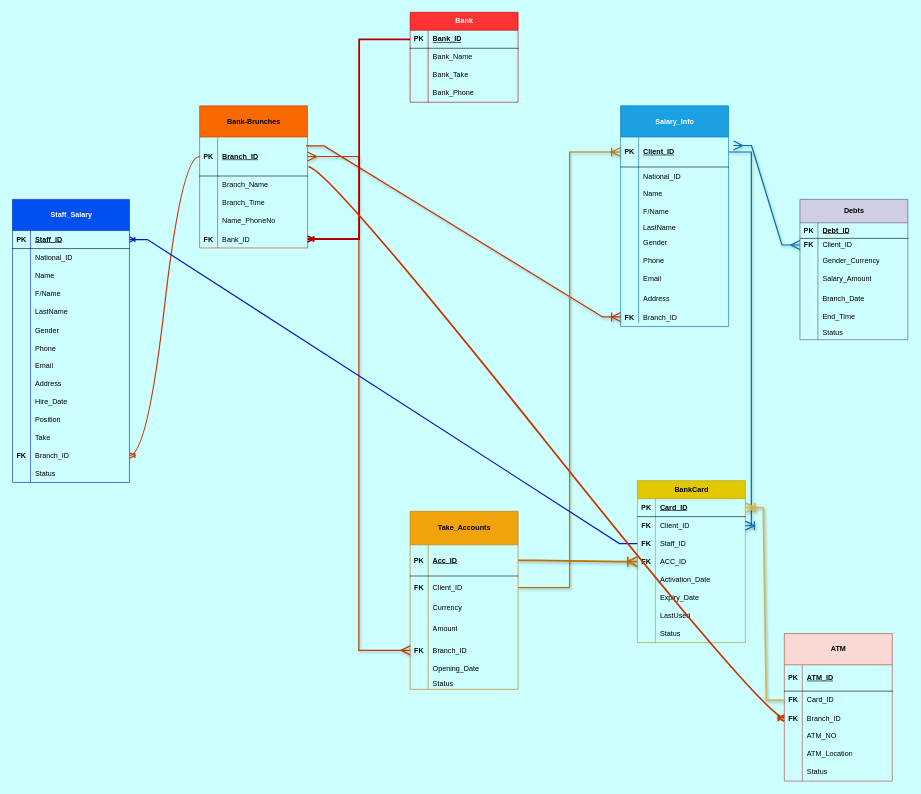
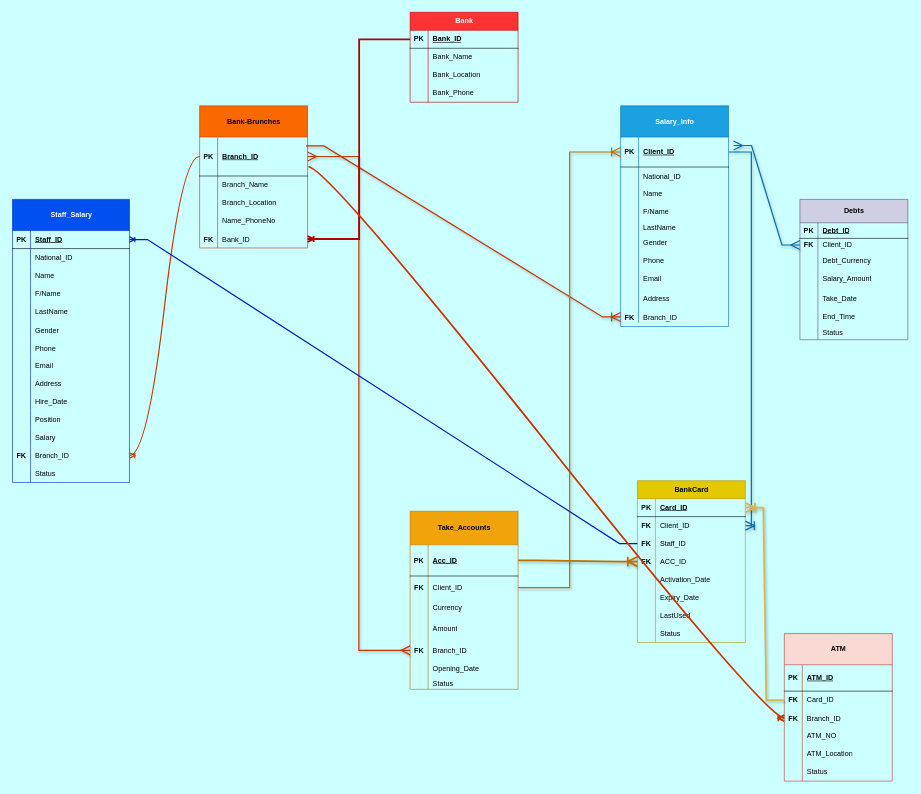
- <mxCell id="195" value="Bank_Take" style="shape=partialRectangle;connectable=0;fillColor=none;top=0;left=0;bottom=0;right=0;align=left;spacingLeft=6;overflow=hidden;whiteSpace=wrap;html=1;" parent="193" vertex="1"><mxGeometry x="30" width="150" height="30" as="geometry"><mxRectangle width="150" height="30" as="alternateBounds" /></mxGeometry></mxCell>
+ <mxCell id="195" value="Bank_Location" style="shape=partialRectangle;connectable=0;fillColor=none;top=0;left=0;bottom=0;right=0;align=left;spacingLeft=6;overflow=hidden;whiteSpace=wrap;html=1;" parent="193" vertex="1"><mxGeometry x="30" width="150" height="30" as="geometry"><mxRectangle width="150" height="30" as="alternateBounds" /></mxGeometry></mxCell>
- <mxCell id="85" value="Branch_Time" style="shape=partialRectangle;connectable=0;fillColor=none;top=0;left=0;bottom=0;right=0;align=left;spacingLeft=6;overflow=hidden;whiteSpace=wrap;html=1;" parent="83" vertex="1"><mxGeometry x="30" width="150" height="30" as="geometry"><mxRectangle width="150" height="30" as="alternateBounds" /></mxGeometry></mxCell>
+ <mxCell id="85" value="Branch_Location" style="shape=partialRectangle;connectable=0;fillColor=none;top=0;left=0;bottom=0;right=0;align=left;spacingLeft=6;overflow=hidden;whiteSpace=wrap;html=1;" parent="83" vertex="1"><mxGeometry x="30" width="150" height="30" as="geometry"><mxRectangle width="150" height="30" as="alternateBounds" /></mxGeometry></mxCell>
- <mxCell id="123" value="Gender_Currency" style="shape=partialRectangle;connectable=0;fillColor=none;top=0;left=0;bottom=0;right=0;align=left;spacingLeft=6;overflow=hidden;whiteSpace=wrap;html=1;" parent="121" vertex="1"><mxGeometry x="30" width="150" height="30" as="geometry"><mxRectangle width="150" height="30" as="alternateBounds" /></mxGeometry></mxCell>
+ <mxCell id="123" value="Debt_Currency" style="shape=partialRectangle;connectable=0;fillColor=none;top=0;left=0;bottom=0;right=0;align=left;spacingLeft=6;overflow=hidden;whiteSpace=wrap;html=1;" parent="121" vertex="1"><mxGeometry x="30" width="150" height="30" as="geometry"><mxRectangle width="150" height="30" as="alternateBounds" /></mxGeometry></mxCell>
- <mxCell id="129" value="Branch_Date" style="shape=partialRectangle;connectable=0;fillColor=none;top=0;left=0;bottom=0;right=0;align=left;spacingLeft=6;overflow=hidden;" parent="127" vertex="1"><mxGeometry x="30" width="150" height="35" as="geometry"><mxRectangle width="150" height="35" as="alternateBounds" /></mxGeometry></mxCell>
+ <mxCell id="129" value="Take_Date" style="shape=partialRectangle;connectable=0;fillColor=none;top=0;left=0;bottom=0;right=0;align=left;spacingLeft=6;overflow=hidden;" parent="127" vertex="1"><mxGeometry x="30" width="150" height="35" as="geometry"><mxRectangle width="150" height="35" as="alternateBounds" /></mxGeometry></mxCell>
- <mxCell id="38" value="Take" style="shape=partialRectangle;connectable=0;fillColor=none;top=0;left=0;bottom=0;right=0;align=left;spacingLeft=6;overflow=hidden;" parent="36" vertex="1"><mxGeometry x="30" width="165" height="30" as="geometry"><mxRectangle width="165" height="30" as="alternateBounds" /></mxGeometry></mxCell>
+ <mxCell id="38" value="Salary" style="shape=partialRectangle;connectable=0;fillColor=none;top=0;left=0;bottom=0;right=0;align=left;spacingLeft=6;overflow=hidden;" parent="36" vertex="1"><mxGeometry x="30" width="165" height="30" as="geometry"><mxRectangle width="165" height="30" as="alternateBounds" /></mxGeometry></mxCell>
